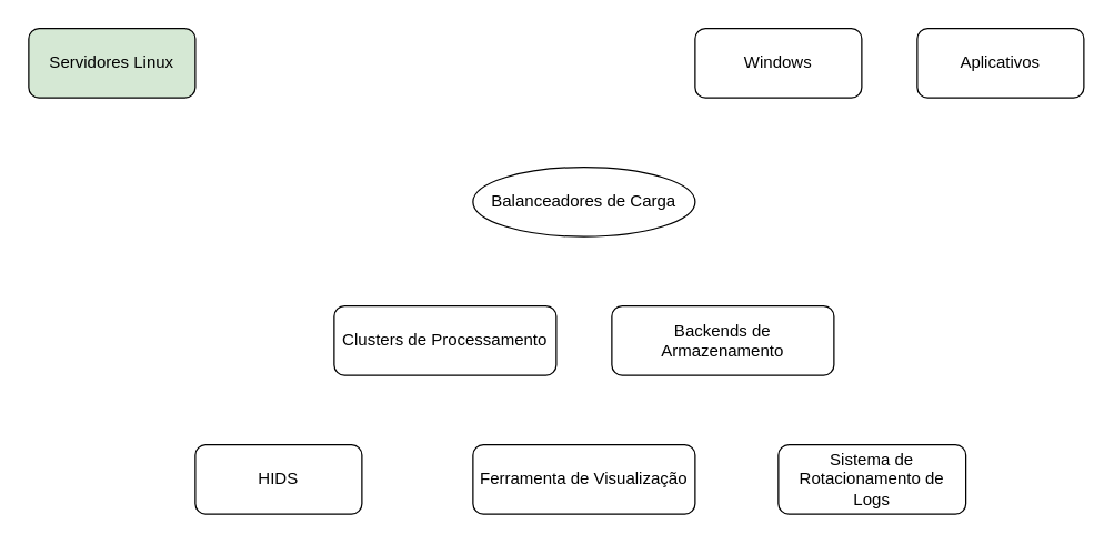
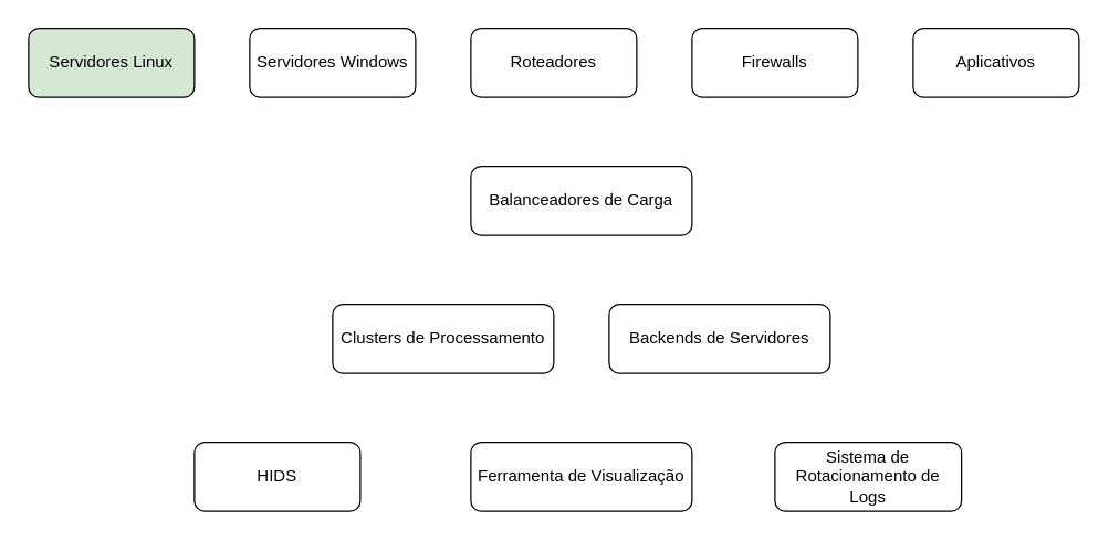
+ <mxCell id="3" value="Servidores Windows" style="rounded=1;whiteSpace=wrap;html=1;" vertex="1" parent="1"><mxGeometry x="180" y="20" width="120" height="50" as="geometry" /></mxCell>
+ <mxCell id="4" value="Roteadores" style="rounded=1;whiteSpace=wrap;html=1;" vertex="1" parent="1"><mxGeometry x="340" y="20" width="120" height="50" as="geometry" /></mxCell>
- <mxCell id="5" value="Windows" style="rounded=1;whiteSpace=wrap;html=1;" vertex="1" parent="1"><mxGeometry x="500" y="20" width="120" height="50" as="geometry" /></mxCell>
+ <mxCell id="5" value="Firewalls" style="rounded=1;whiteSpace=wrap;html=1;" vertex="1" parent="1"><mxGeometry x="500" y="20" width="120" height="50" as="geometry" /></mxCell>
- <mxCell id="7" value="Balanceadores de Carga" style="ellipse;whiteSpace=wrap;html=1;" vertex="1" parent="1"><mxGeometry x="340" y="120" width="160" height="50" as="geometry" /></mxCell>
+ <mxCell id="7" value="Balanceadores de Carga" style="rounded=1;whiteSpace=wrap;html=1;" vertex="1" parent="1"><mxGeometry x="340" y="120" width="160" height="50" as="geometry" /></mxCell>
- <mxCell id="9" value="Backends de Armazenamento" style="rounded=1;whiteSpace=wrap;html=1;" vertex="1" parent="1"><mxGeometry x="440" y="220" width="160" height="50" as="geometry" /></mxCell>
+ <mxCell id="9" value="Backends de Servidores" style="rounded=1;whiteSpace=wrap;html=1;" vertex="1" parent="1"><mxGeometry x="440" y="220" width="160" height="50" as="geometry" /></mxCell>
